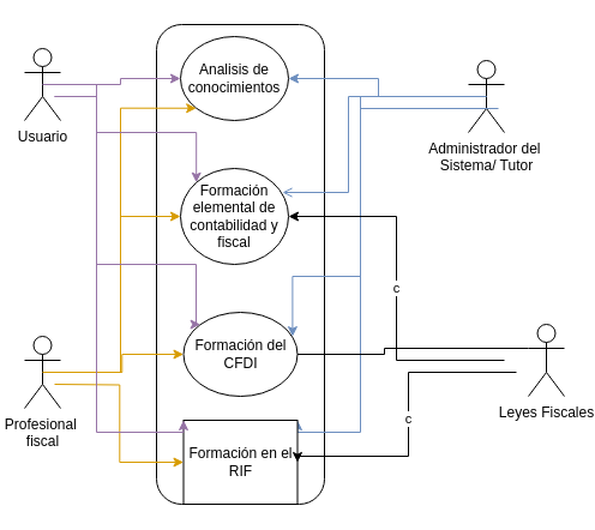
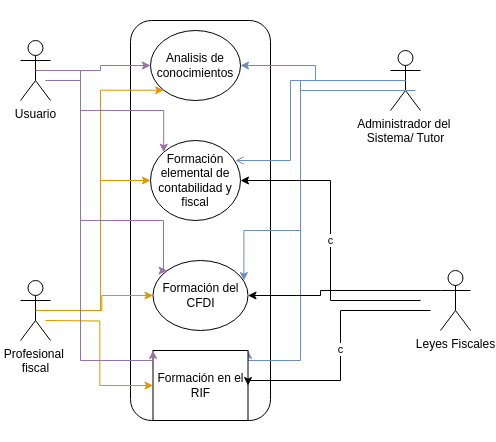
- <mxCell id="22" value="" style="edgeStyle=orthogonalEdgeStyle;rounded=0;orthogonalLoop=1;jettySize=auto;html=1;entryX=1;entryY=0.5;entryDx=0;entryDy=0;endArrow=none;" edge="1" parent="1" source="23" target="5"><mxGeometry relative="1" as="geometry"><mxPoint x="330" y="290" as="targetPoint" /><Array as="points"><mxPoint x="320" y="290" /><mxPoint x="320" y="295" /></Array></mxGeometry></mxCell>
+ <mxCell id="22" value="" style="edgeStyle=orthogonalEdgeStyle;rounded=0;orthogonalLoop=1;jettySize=auto;html=1;entryX=1;entryY=0.5;entryDx=0;entryDy=0;" edge="1" parent="1" source="23" target="5"><mxGeometry relative="1" as="geometry"><mxPoint x="330" y="290" as="targetPoint" /><Array as="points"><mxPoint x="320" y="290" /><mxPoint x="320" y="295" /></Array></mxGeometry></mxCell>
